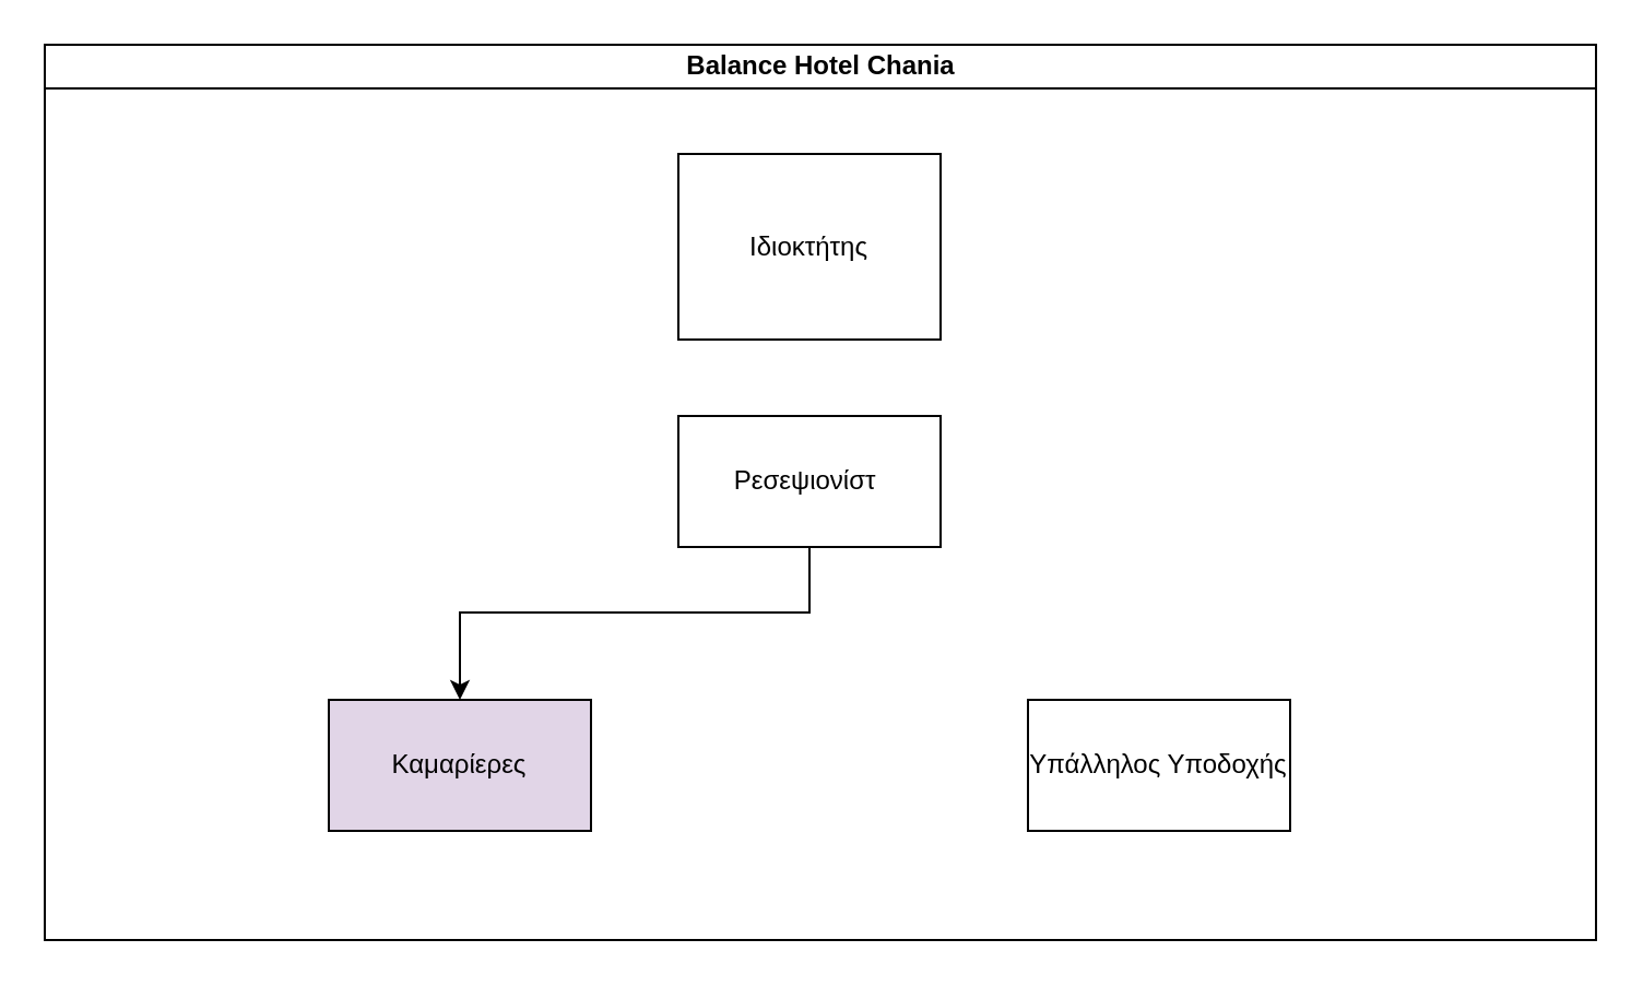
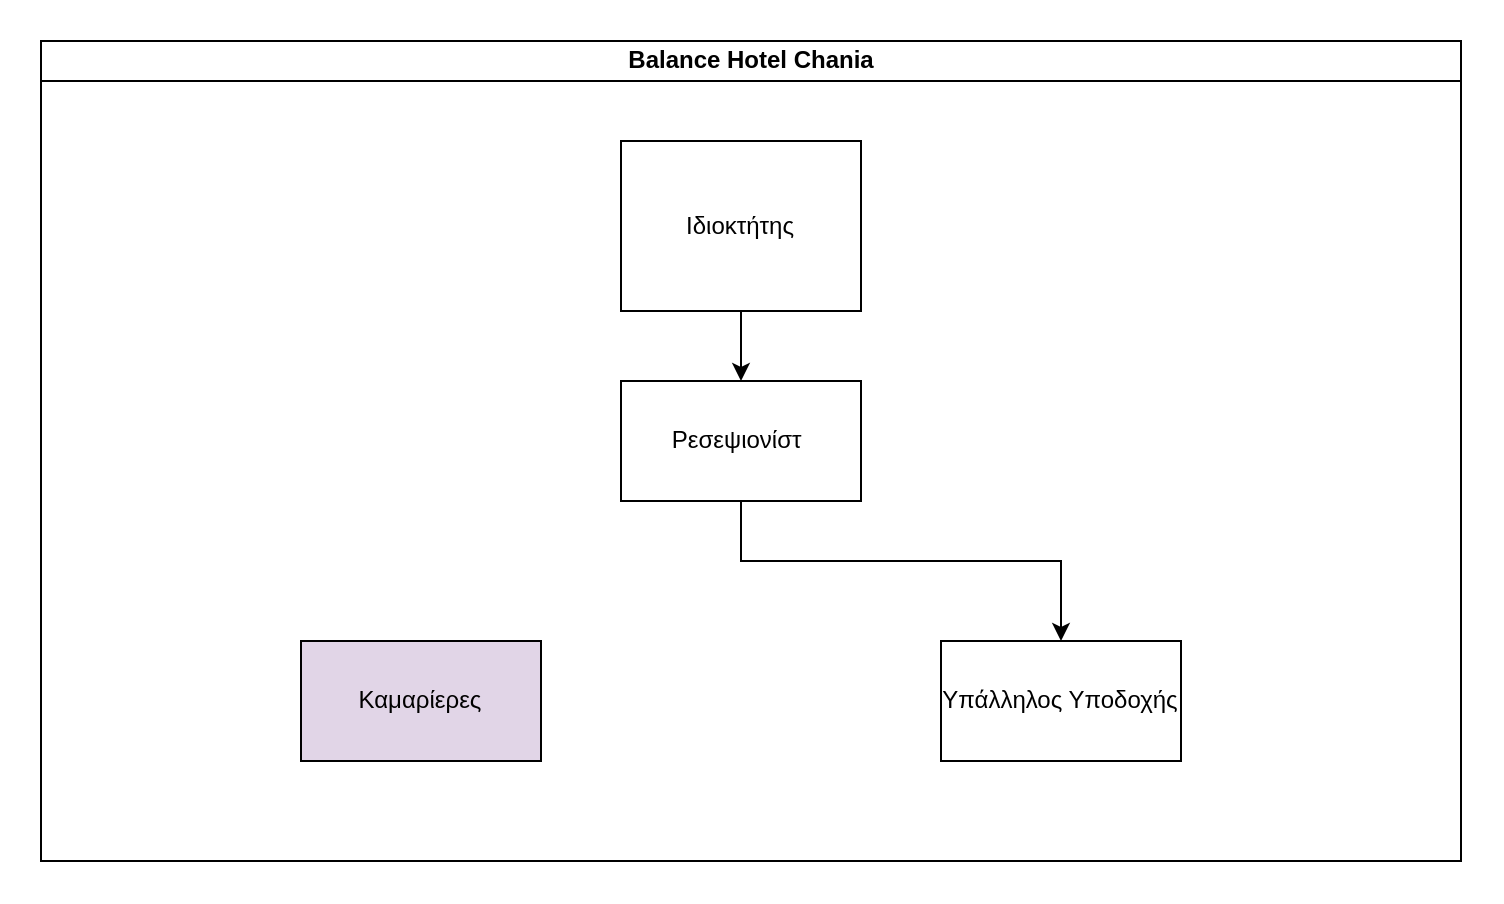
+ <mxCell id="4" style="edgeStyle=orthogonalEdgeStyle;rounded=0;orthogonalLoop=1;jettySize=auto;html=1;exitX=0.5;exitY=1;exitDx=0;exitDy=0;entryX=0.5;entryY=0;entryDx=0;entryDy=0;" edge="1" parent="2" source="5" target="9"><mxGeometry relative="1" as="geometry"><mxPoint x="355" y="160" as="targetPoint" /></mxGeometry></mxCell>
- <mxCell id="7" style="edgeStyle=orthogonalEdgeStyle;rounded=0;orthogonalLoop=1;jettySize=auto;html=1;" edge="1" parent="2" source="9" target="6"><mxGeometry relative="1" as="geometry"><Array as="points"><mxPoint x="350" y="260" /><mxPoint x="190" y="260" /></Array></mxGeometry></mxCell>
+ <mxCell id="8" style="edgeStyle=orthogonalEdgeStyle;rounded=0;orthogonalLoop=1;jettySize=auto;html=1;" edge="1" parent="2" source="9" target="3"><mxGeometry relative="1" as="geometry"><Array as="points"><mxPoint x="350" y="260" /><mxPoint x="510" y="260" /></Array></mxGeometry></mxCell>
